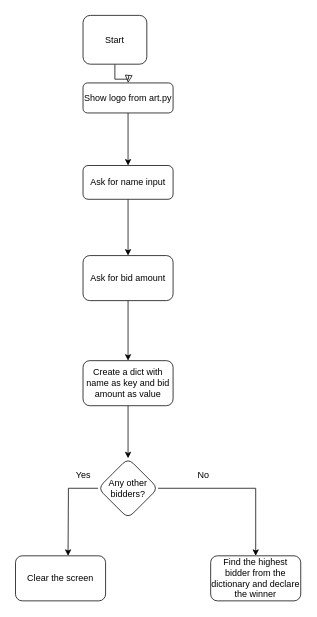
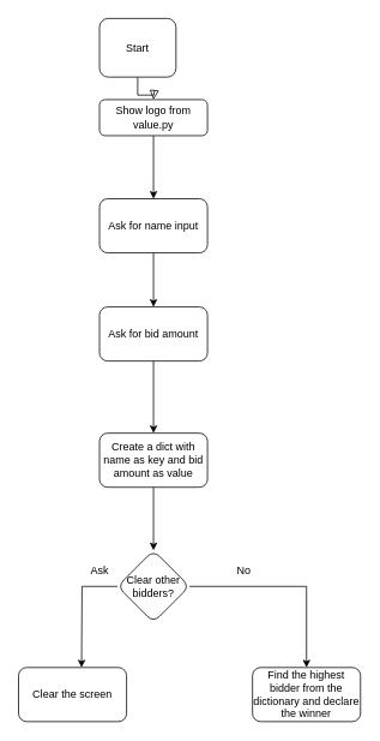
- <mxCell id="5" value="Show logo from art.py" style="rounded=1;whiteSpace=wrap;html=1;fontSize=12;glass=0;strokeWidth=1;shadow=0;" vertex="1" parent="1"><mxGeometry x="109.94" y="110" width="120" height="40" as="geometry" /></mxCell>
+ <mxCell id="5" value="Show logo from value.py" style="rounded=1;whiteSpace=wrap;html=1;fontSize=12;glass=0;strokeWidth=1;shadow=0;" vertex="1" parent="1"><mxGeometry x="109.94" y="110" width="120" height="40" as="geometry" /></mxCell>
- <mxCell id="7" value="Ask for name input" style="whiteSpace=wrap;html=1;rounded=1;glass=0;strokeWidth=1;shadow=0;" vertex="1" parent="1"><mxGeometry x="109.94" y="220" width="120" height="45" as="geometry" /></mxCell>
+ <mxCell id="7" value="Ask for name input" style="whiteSpace=wrap;html=1;rounded=1;glass=0;strokeWidth=1;shadow=0;" vertex="1" parent="1"><mxGeometry x="109.94" y="220" width="120" height="60" as="geometry" /></mxCell>
- <mxCell id="16" value="Yes" style="text;html=1;align=center;verticalAlign=middle;resizable=0;points=[];autosize=1;strokeColor=none;fillColor=none;" vertex="1" parent="1"><mxGeometry x="90" y="618" width="40" height="30" as="geometry" /></mxCell>
+ <mxCell id="16" value="Ask" style="text;html=1;align=center;verticalAlign=middle;resizable=0;points=[];autosize=1;strokeColor=none;fillColor=none;" vertex="1" parent="1"><mxGeometry x="90" y="618" width="40" height="30" as="geometry" /></mxCell>
- <mxCell id="14" value="Any other bidders?" style="rhombus;whiteSpace=wrap;html=1;rounded=1;glass=0;strokeWidth=1;shadow=0;" vertex="1" parent="1"><mxGeometry x="129.94" y="610" width="80" height="80" as="geometry" /></mxCell>
+ <mxCell id="14" value="Clear other bidders?" style="rhombus;whiteSpace=wrap;html=1;rounded=1;glass=0;strokeWidth=1;shadow=0;" vertex="1" parent="1"><mxGeometry x="129.94" y="610" width="80" height="80" as="geometry" /></mxCell>
